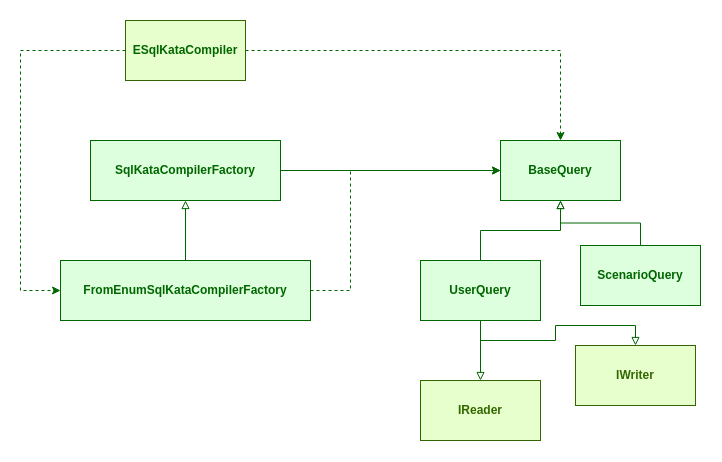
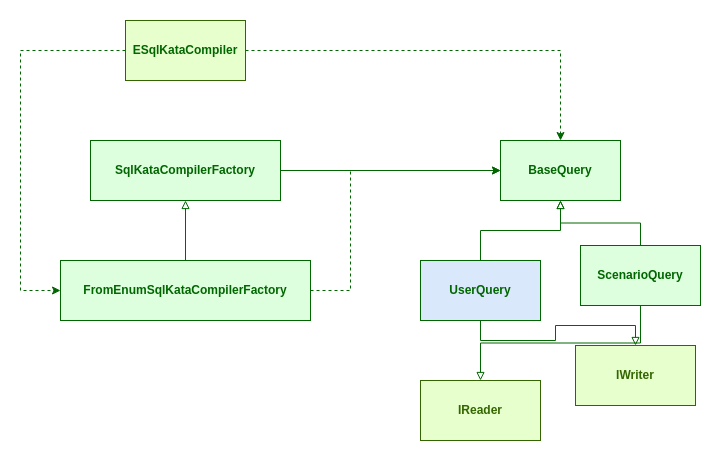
- <mxCell id="14" value="&lt;b&gt;UserQuery&lt;/b&gt;" style="rounded=0;labelBackgroundColor=none;labelBorderColor=none;gradientDirection=east;strokeWidth=1;perimeterSpacing=0;shadow=0;glass=0;sketch=0;whiteSpace=wrap;html=1;spacing=2;fontFamily=Helvetica;strokeColor=#006600;fontColor=#006600;spacingLeft=10;spacingRight=10;verticalAlign=middle;fillColor=#ddFFdd;" vertex="1" parent="1"><mxGeometry x="420" y="260" width="120" height="60" as="geometry" /></mxCell>
+ <mxCell id="14" value="&lt;b&gt;UserQuery&lt;/b&gt;" style="rounded=0;labelBackgroundColor=none;labelBorderColor=none;gradientDirection=east;strokeWidth=1;perimeterSpacing=0;shadow=0;glass=0;sketch=0;whiteSpace=wrap;html=1;spacing=2;fontFamily=Helvetica;strokeColor=#006600;fontColor=#006600;spacingLeft=10;spacingRight=10;verticalAlign=middle;fillColor=#dae8fc;" vertex="1" parent="1"><mxGeometry x="420" y="260" width="120" height="60" as="geometry" /></mxCell>
- <mxCell id="15" style="edgeStyle=orthogonalEdgeStyle;rounded=0;orthogonalLoop=1;jettySize=auto;html=1;exitX=0.5;exitY=0;exitDx=0;exitDy=0;entryX=0.5;entryY=1;entryDx=0;entryDy=0;startArrow=block;startFill=0;endArrow=none;endFill=0;strokeColor=#006600;fontColor=#006600;" edge="1" parent="1" source="16" target="14"><mxGeometry relative="1" as="geometry" /></mxCell>
+ <mxCell id="15" style="edgeStyle=orthogonalEdgeStyle;rounded=0;orthogonalLoop=1;jettySize=auto;html=1;exitX=0.5;exitY=0;exitDx=0;exitDy=0;startArrow=block;startFill=0;endArrow=none;endFill=0;strokeColor=#006600;fontColor=#006600;" edge="1" parent="1" source="16" target="4"><mxGeometry relative="1" as="geometry" /></mxCell>
